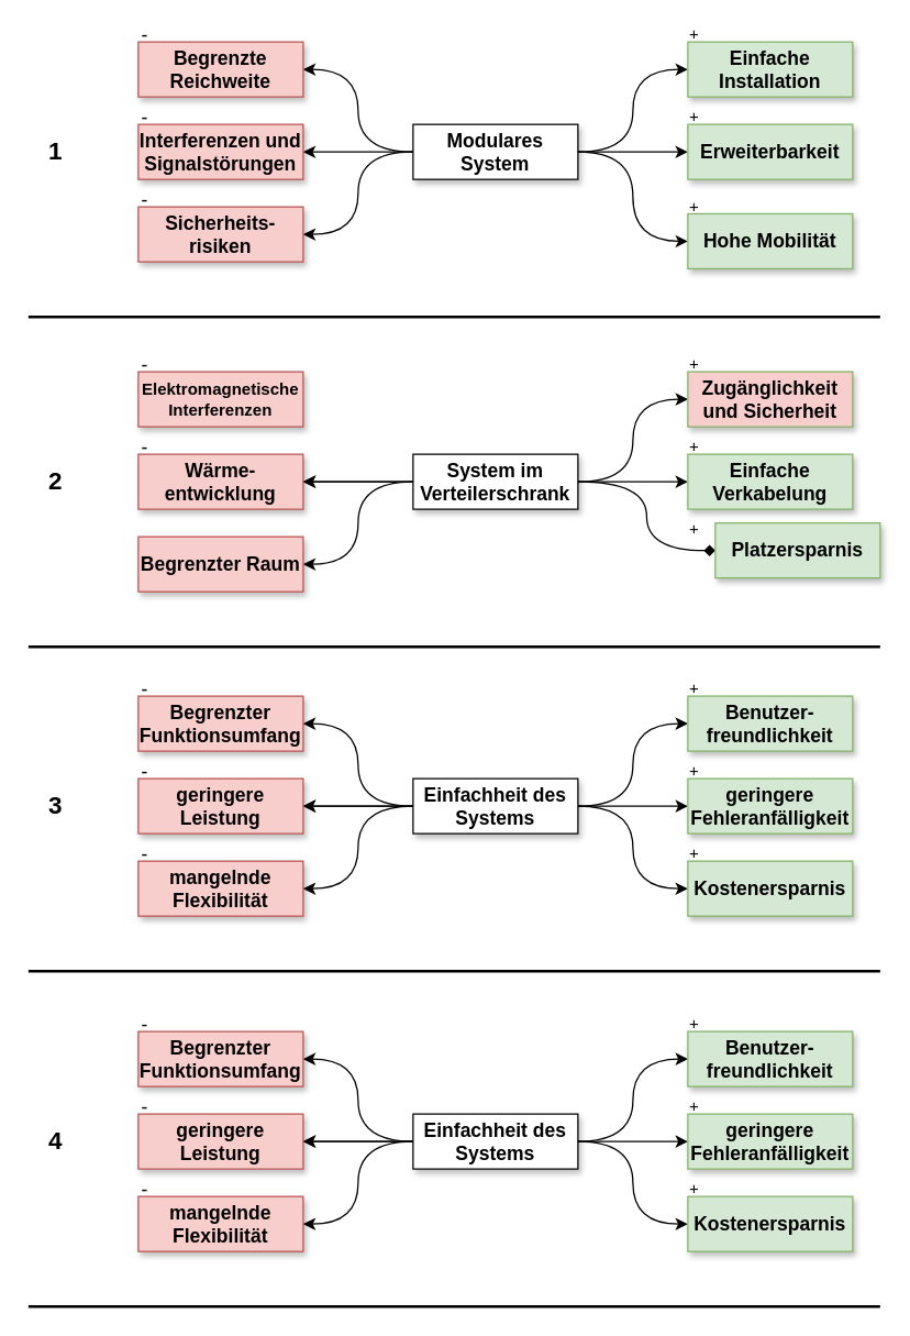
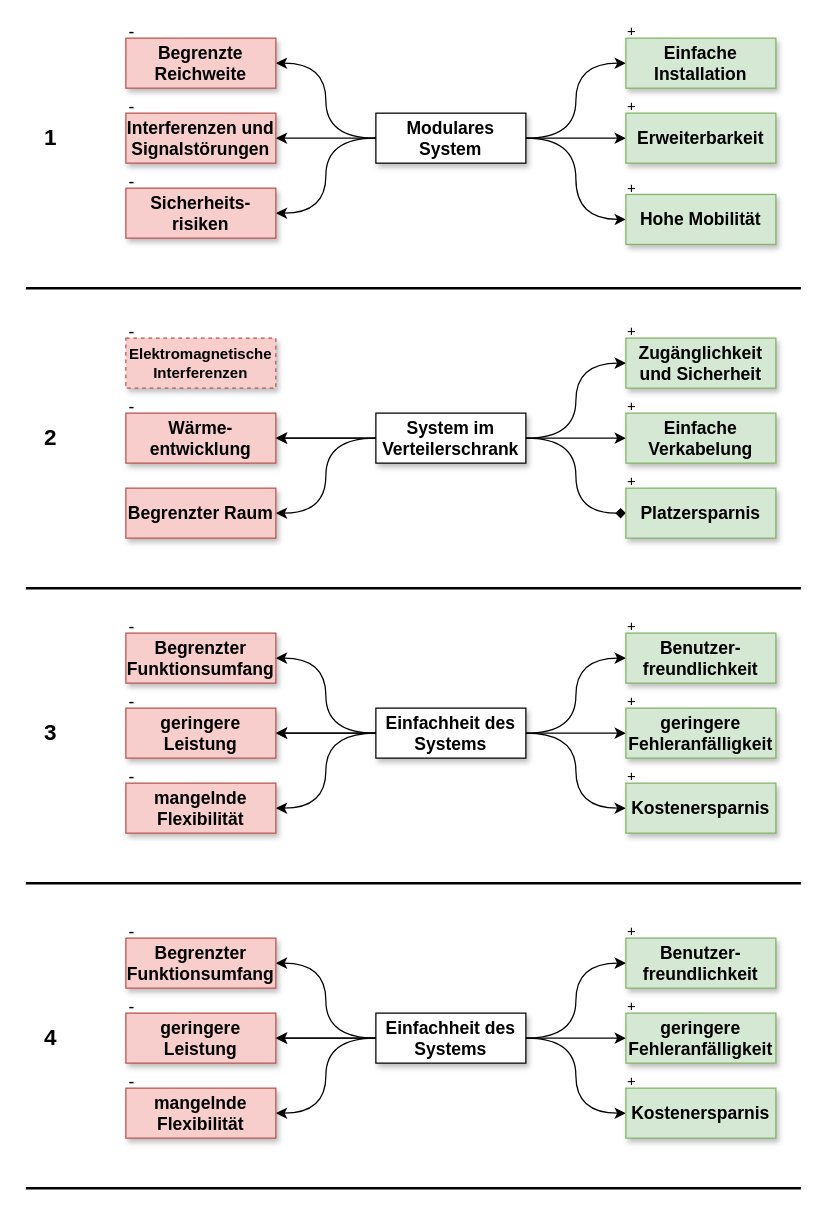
- <mxCell id="11" value="Elektromagnetische Interferenzen" style="whiteSpace=wrap;html=1;fontSize=12;rounded=0;fontStyle=1;fillColor=#f8cecc;strokeColor=#b85450;shadow=1;" vertex="1" parent="1"><mxGeometry x="100" y="270" width="120" height="40" as="geometry" /></mxCell>
+ <mxCell id="11" value="Elektromagnetische Interferenzen" style="whiteSpace=wrap;html=1;fontSize=12;rounded=0;fontStyle=1;fillColor=#f8cecc;strokeColor=#b85450;shadow=1;dashed=1;" vertex="1" parent="1"><mxGeometry x="100" y="270" width="120" height="40" as="geometry" /></mxCell>
- <mxCell id="10" value="Zugänglichkeit und Sicherheit" style="whiteSpace=wrap;html=1;fontSize=14;rounded=0;fontStyle=1;fillColor=#f8cecc;strokeColor=#82b366;shadow=1;" vertex="1" parent="1"><mxGeometry x="500" y="269.97" width="120" height="40.03" as="geometry" /></mxCell>
+ <mxCell id="10" value="Zugänglichkeit und Sicherheit" style="whiteSpace=wrap;html=1;fontSize=14;rounded=0;fontStyle=1;fillColor=#d5e8d4;strokeColor=#82b366;shadow=1;" vertex="1" parent="1"><mxGeometry x="500" y="269.97" width="120" height="40.03" as="geometry" /></mxCell>
- <mxCell id="8" value="Platzersparnis" style="whiteSpace=wrap;html=1;fontSize=14;rounded=0;fontStyle=1;fillColor=#d5e8d4;strokeColor=#82b366;shadow=1;" vertex="1" parent="1"><mxGeometry x="520" y="380.02" width="120" height="40" as="geometry" /></mxCell>
+ <mxCell id="8" value="Platzersparnis" style="whiteSpace=wrap;html=1;fontSize=14;rounded=0;fontStyle=1;fillColor=#d5e8d4;strokeColor=#82b366;shadow=1;" vertex="1" parent="1"><mxGeometry x="500" y="390.02" width="120" height="40" as="geometry" /></mxCell>
